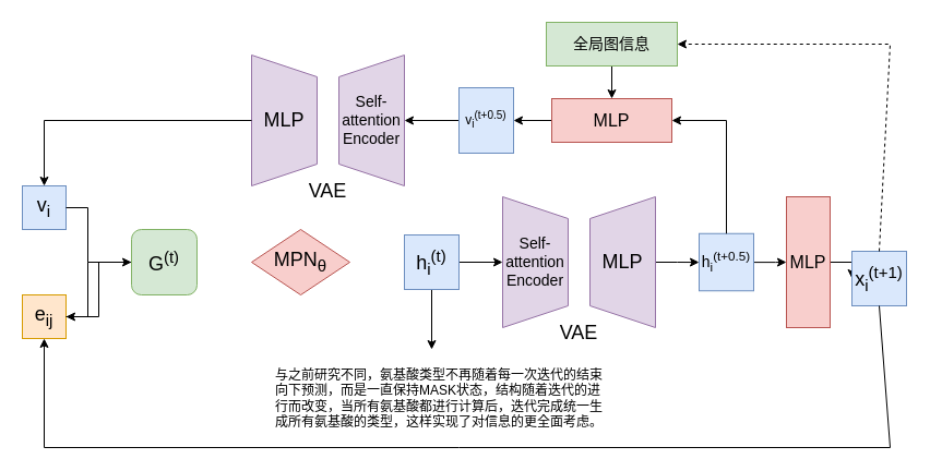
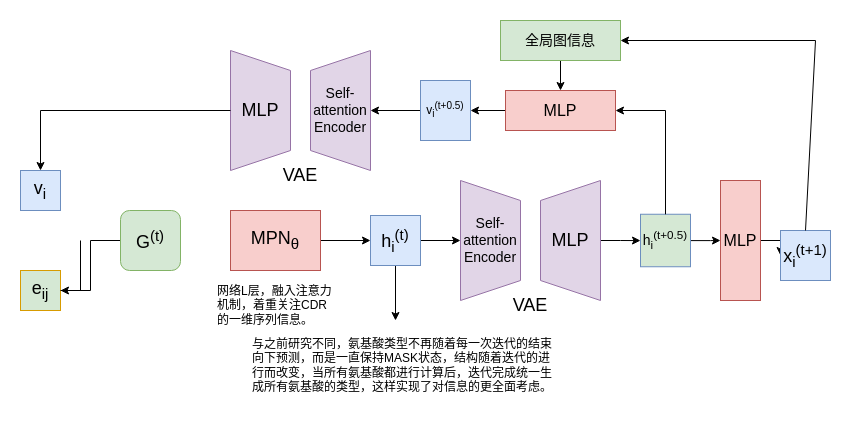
- <mxCell id="25" value="" style="endArrow=classic;html=1;rounded=0;exitX=0.5;exitY=0;exitDx=0;exitDy=0;entryX=1;entryY=0.5;entryDx=0;entryDy=0;dashed=1;" parent="1" source="22" target="24" edge="1"><mxGeometry width="50" height="50" relative="1" as="geometry"><mxPoint x="750" y="130" as="sourcePoint" /><mxPoint x="800" y="80" as="targetPoint" /><Array as="points"><mxPoint x="815" y="40" /></Array></mxGeometry></mxCell>
+ <mxCell id="25" value="" style="endArrow=classic;html=1;rounded=0;exitX=0.5;exitY=0;exitDx=0;exitDy=0;entryX=1;entryY=0.5;entryDx=0;entryDy=0;" parent="1" source="22" target="24" edge="1"><mxGeometry width="50" height="50" relative="1" as="geometry"><mxPoint x="750" y="130" as="sourcePoint" /><mxPoint x="800" y="80" as="targetPoint" /><Array as="points"><mxPoint x="815" y="40" /></Array></mxGeometry></mxCell>
- <mxCell id="6" value="" style="endArrow=classic;html=1;rounded=0;exitX=1;exitY=0.5;exitDx=0;exitDy=0;entryX=0;entryY=0.5;entryDx=0;entryDy=0;" parent="1" source="2" target="5" edge="1"><mxGeometry width="50" height="50" relative="1" as="geometry"><mxPoint x="-10" y="90" as="sourcePoint" /><mxPoint x="40" y="40" as="targetPoint" /><Array as="points"><mxPoint x="80" y="190" /><mxPoint x="80" y="240" /></Array></mxGeometry></mxCell>
- <mxCell id="9" value="&lt;font style=&quot;font-size: 18px;&quot;&gt;MPN&lt;sub&gt;θ&lt;/sub&gt;&lt;/font&gt;" style="rhombus;whiteSpace=wrap;html=1;fillColor=#f8cecc;strokeColor=#b85450;" parent="1" vertex="1"><mxGeometry x="230" y="210" width="90" height="60" as="geometry" /></mxCell>
+ <mxCell id="9" value="&lt;font style=&quot;font-size: 18px;&quot;&gt;MPN&lt;sub&gt;θ&lt;/sub&gt;&lt;/font&gt;" style="rounded=0;whiteSpace=wrap;html=1;fillColor=#f8cecc;strokeColor=#b85450;" parent="1" vertex="1"><mxGeometry x="230" y="210" width="90" height="60" as="geometry" /></mxCell>
+ <mxCell id="8" value="" style="edgeStyle=orthogonalEdgeStyle;rounded=0;orthogonalLoop=1;jettySize=auto;html=1;" parent="1" source="9" target="13" edge="1"><mxGeometry relative="1" as="geometry" /></mxCell>
- <mxCell id="19" value="&lt;font style=&quot;font-size: 14px;&quot;&gt;h&lt;sub style=&quot;border-color: var(--border-color);&quot;&gt;i&lt;/sub&gt;&lt;sup style=&quot;border-color: var(--border-color);&quot;&gt;(t+0.5)&lt;/sup&gt;&lt;/font&gt;" style="whiteSpace=wrap;html=1;fillColor=#dae8fc;strokeColor=#6c8ebf;" parent="1" vertex="1"><mxGeometry x="640" y="213.75" width="50" height="52.5" as="geometry" /></mxCell>
+ <mxCell id="19" value="&lt;font style=&quot;font-size: 14px;&quot;&gt;h&lt;sub style=&quot;border-color: var(--border-color);&quot;&gt;i&lt;/sub&gt;&lt;sup style=&quot;border-color: var(--border-color);&quot;&gt;(t+0.5)&lt;/sup&gt;&lt;/font&gt;" style="whiteSpace=wrap;html=1;fillColor=#d5e8d4;strokeColor=#6c8ebf;" parent="1" vertex="1"><mxGeometry x="640" y="213.75" width="50" height="52.5" as="geometry" /></mxCell>
- <mxCell id="3" value="&lt;span style=&quot;font-size: 18px;&quot;&gt;e&lt;sub&gt;ij&lt;/sub&gt;&lt;/span&gt;" style="rounded=0;whiteSpace=wrap;html=1;fillColor=#ffe6cc;strokeColor=#d79b00;" parent="1" vertex="1"><mxGeometry x="20" y="270" width="40" height="40" as="geometry" /></mxCell>
+ <mxCell id="3" value="&lt;span style=&quot;font-size: 18px;&quot;&gt;e&lt;sub&gt;ij&lt;/sub&gt;&lt;/span&gt;" style="rounded=0;whiteSpace=wrap;html=1;fillColor=#d5e8d4;strokeColor=#d79b00;" parent="1" vertex="1"><mxGeometry x="20" y="270" width="40" height="40" as="geometry" /></mxCell>
+ <mxCell id="10" value="&lt;font style=&quot;font-size: 12px;&quot;&gt;网络L层，融入注意力机制，着重关注CDR的一维序列信息。&lt;/font&gt;" style="text;html=1;strokeColor=none;fillColor=none;align=left;verticalAlign=middle;whiteSpace=wrap;rounded=0;" parent="1" vertex="1"><mxGeometry x="215" y="280" width="120" height="50" as="geometry" /></mxCell>
- <mxCell id="36" value="" style="endArrow=classic;html=1;rounded=0;exitX=0.5;exitY=1;exitDx=0;exitDy=0;entryX=0.5;entryY=1;entryDx=0;entryDy=0;" edge="1" parent="1" source="22" target="3"><mxGeometry width="50" height="50" relative="1" as="geometry"><mxPoint x="120" y="410" as="sourcePoint" /><mxPoint x="0" y="420" as="targetPoint" /><Array as="points"><mxPoint x="815" y="410" /><mxPoint x="420" y="410" /><mxPoint x="40" y="410" /></Array></mxGeometry></mxCell>
